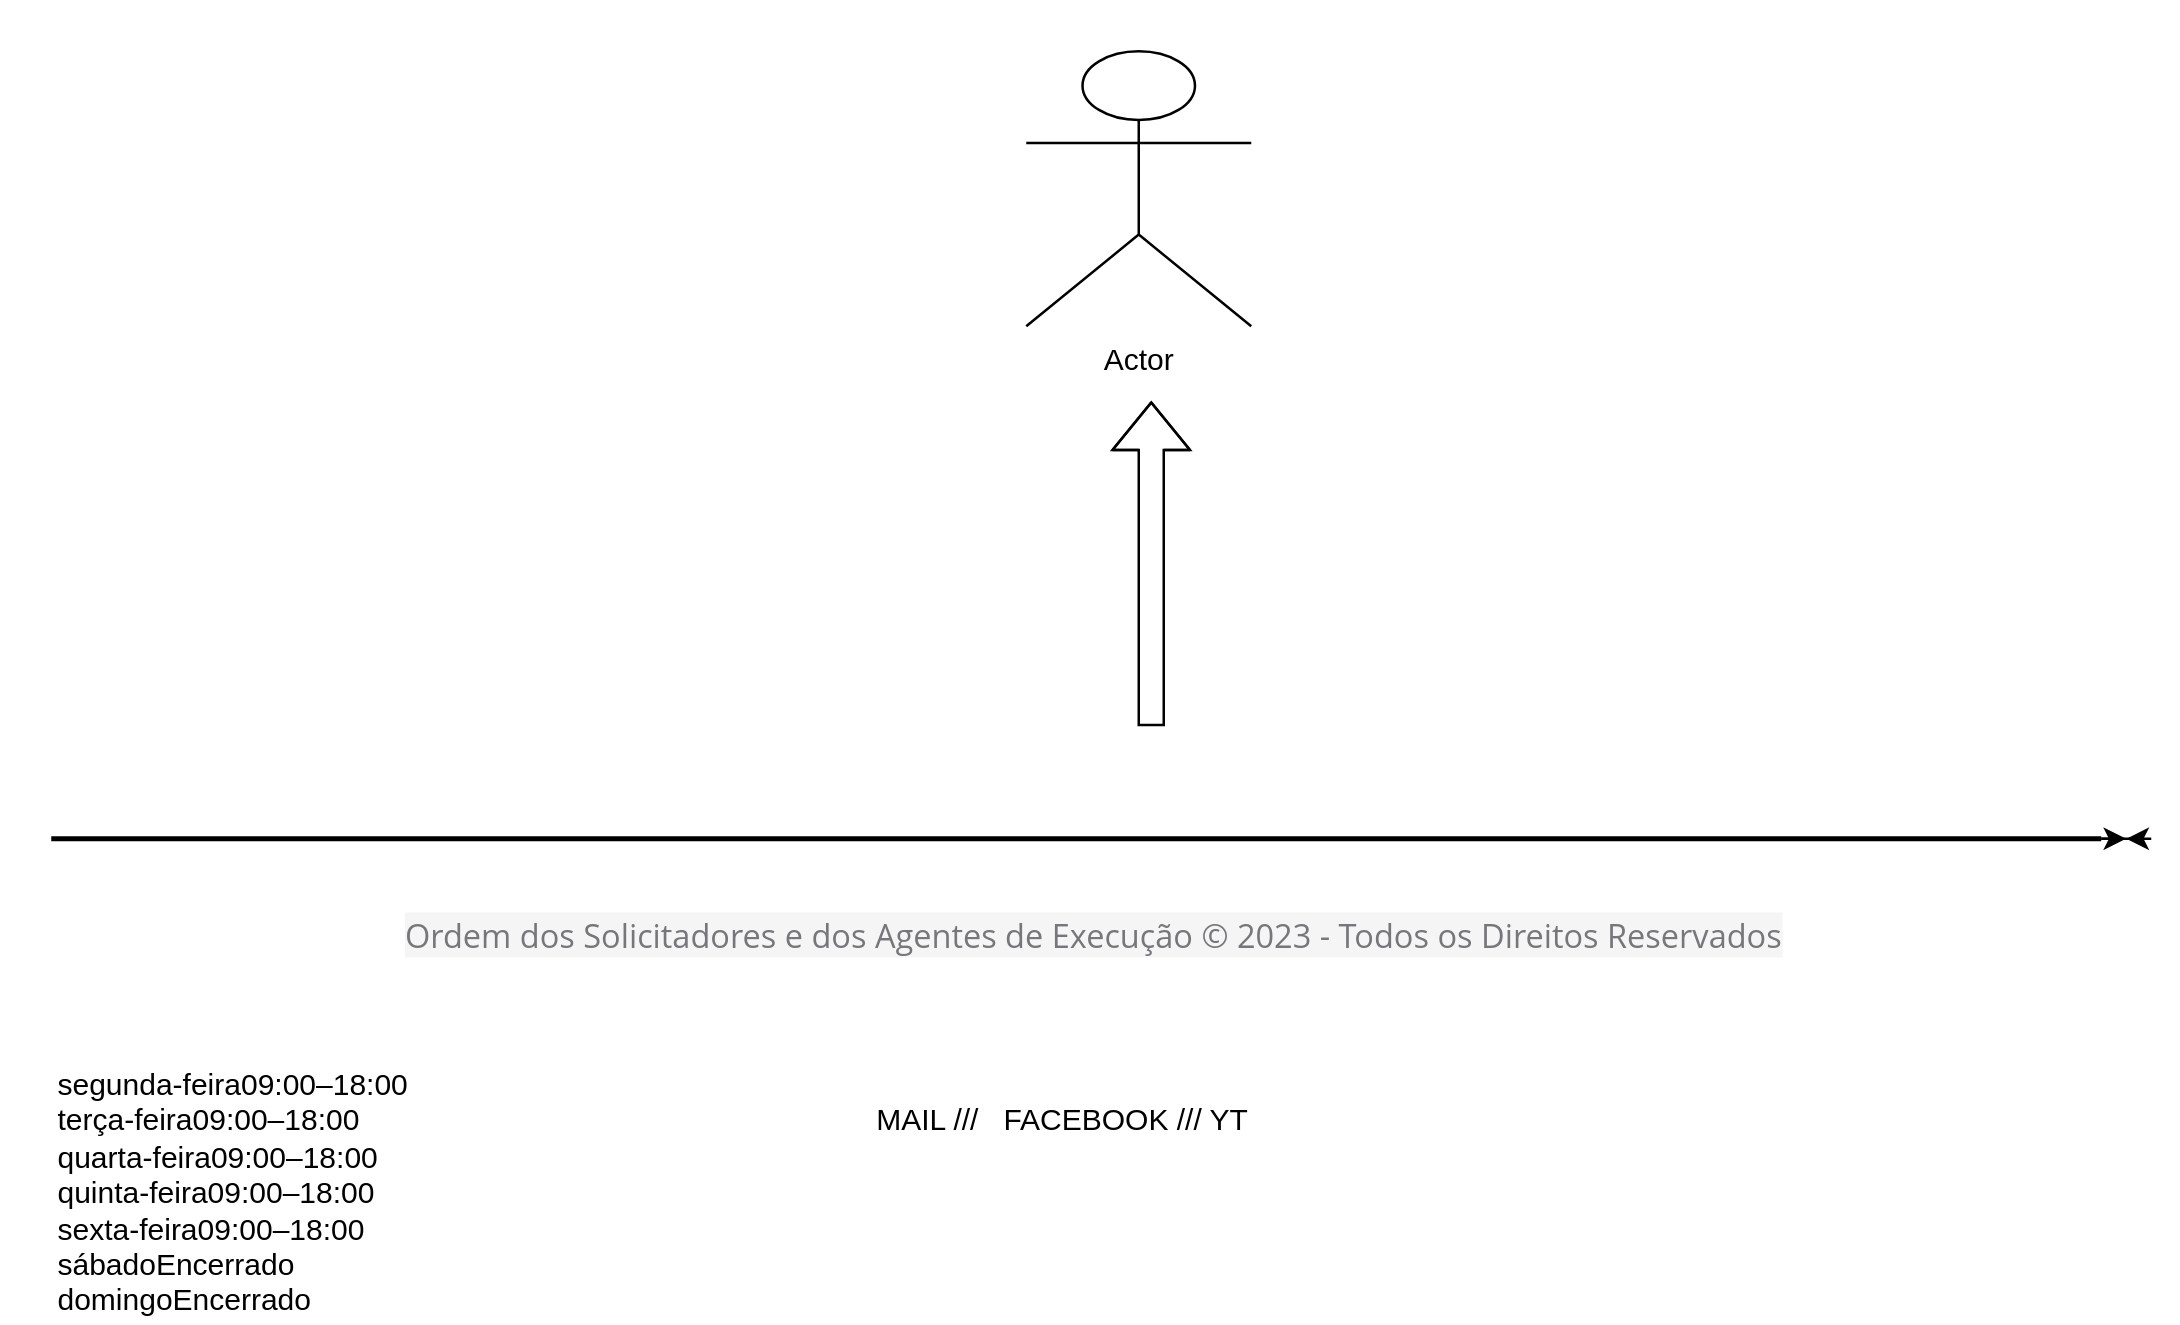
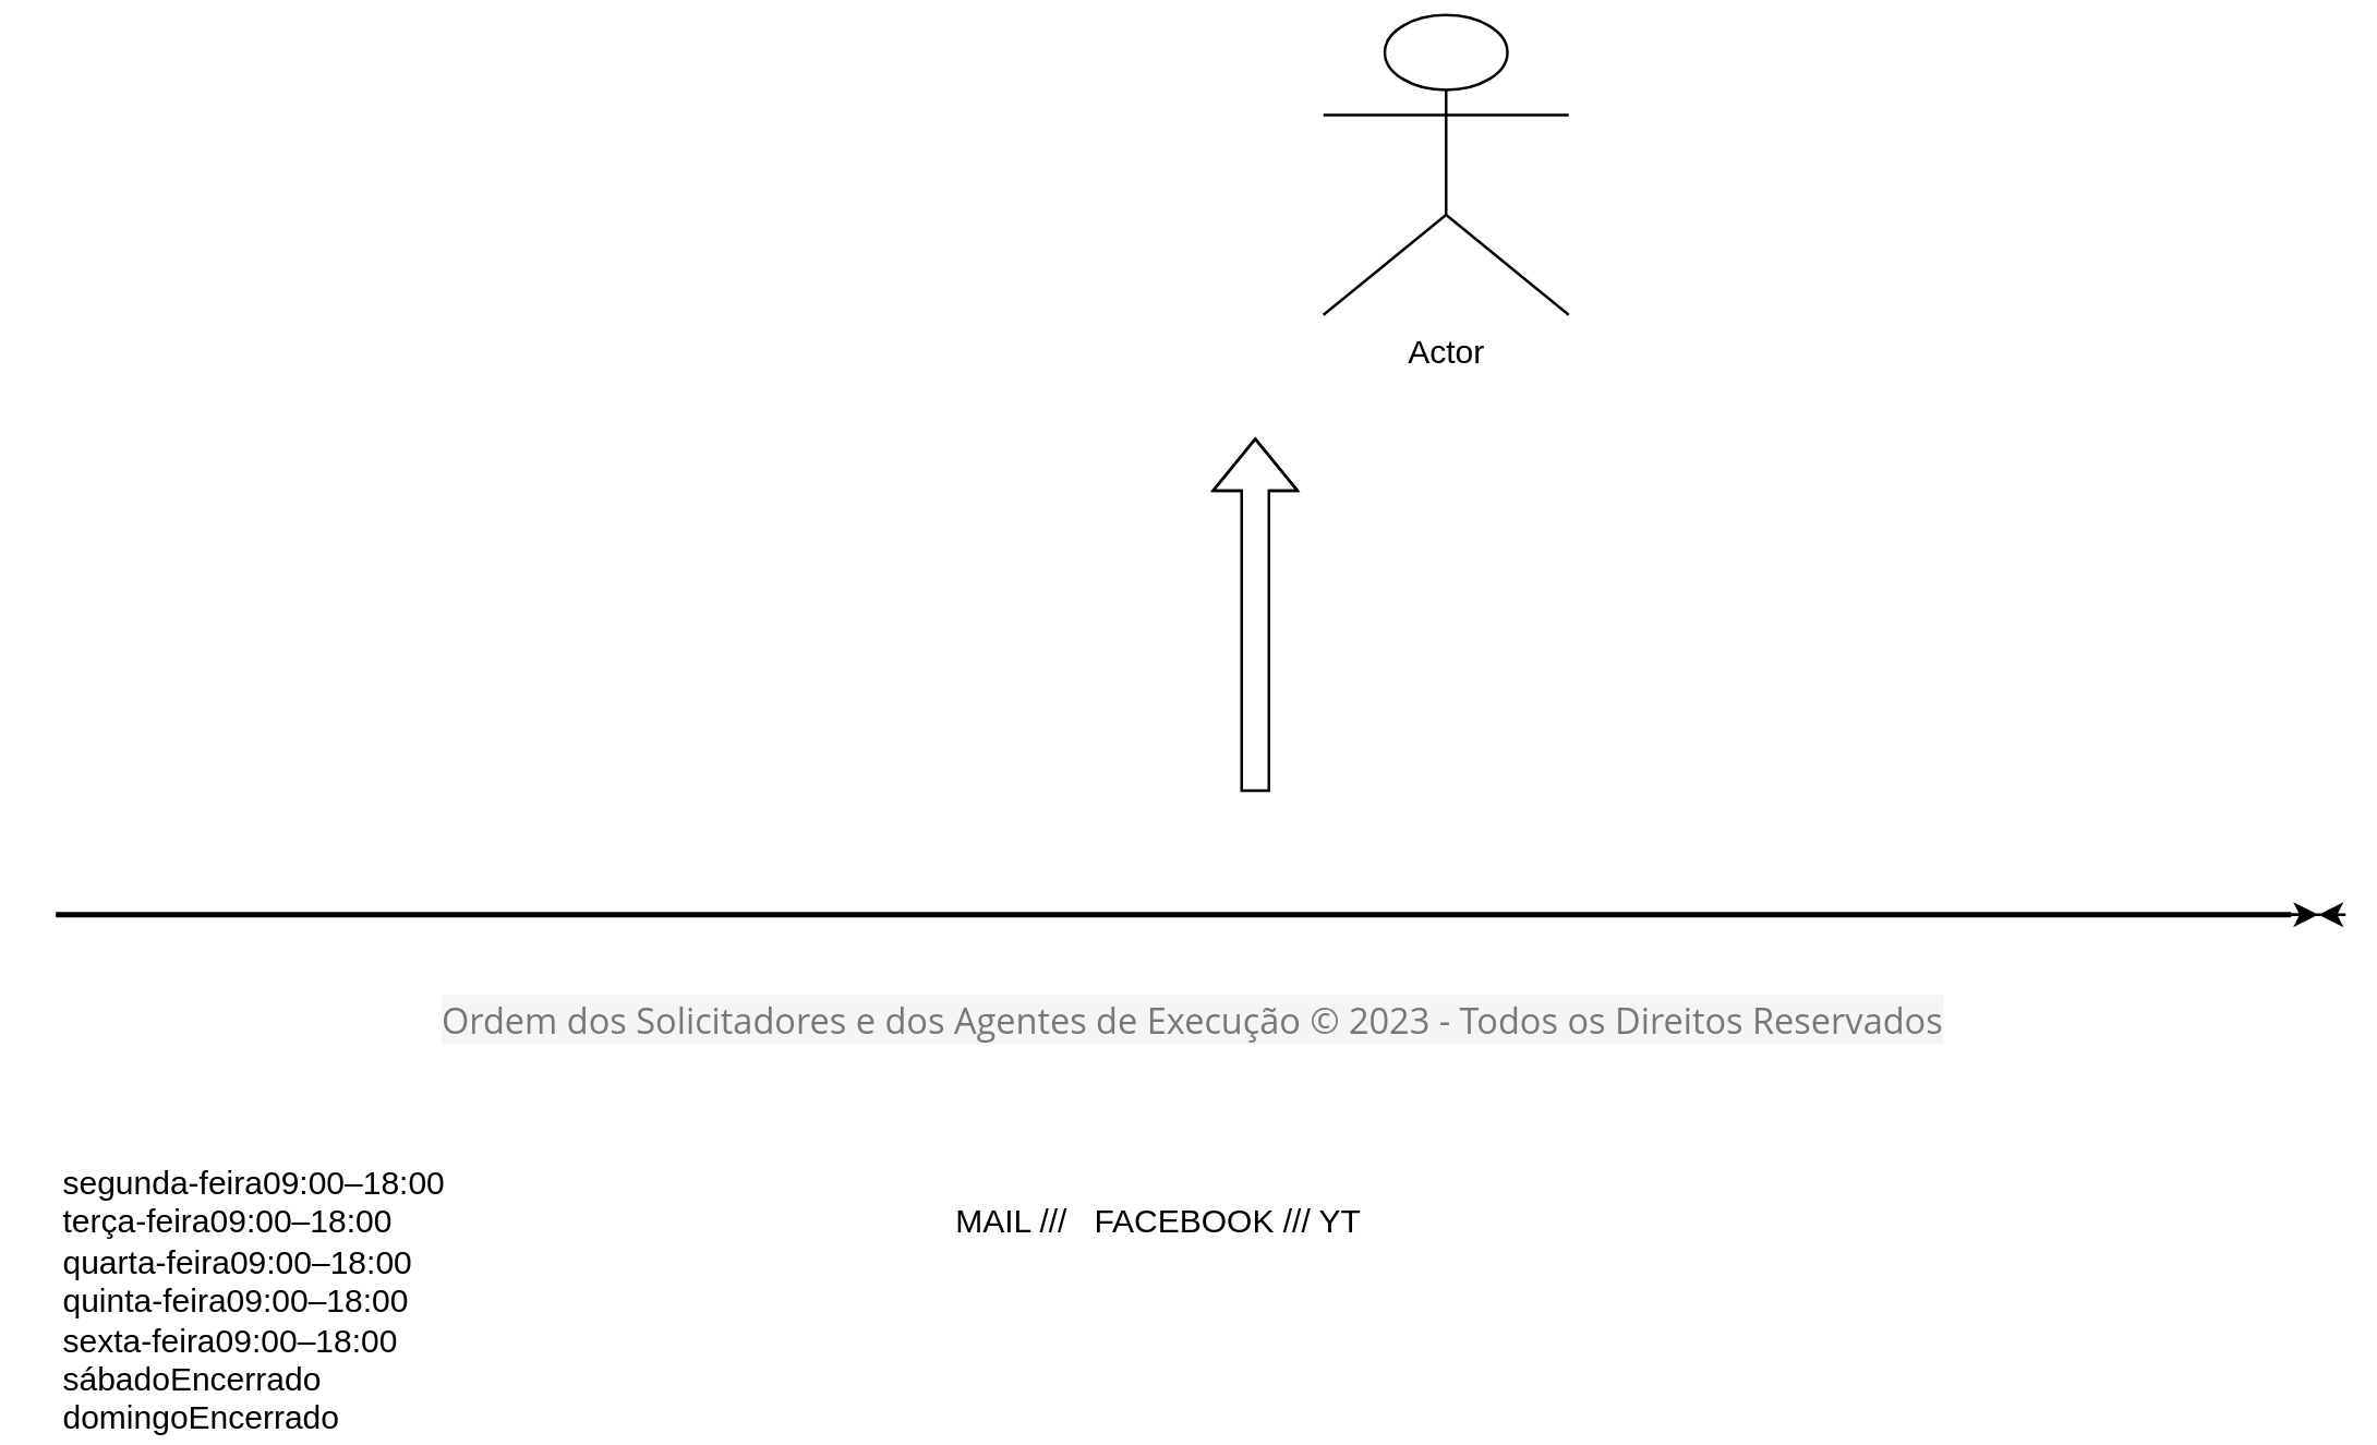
- <mxCell id="6" value="Actor" style="shape=umlActor;verticalLabelPosition=bottom;verticalAlign=top;html=1;direction=east;" vertex="1" parent="1"><mxGeometry x="410" y="20" width="90" height="110" as="geometry" /></mxCell>
+ <mxCell id="6" value="Actor" style="shape=umlActor;verticalLabelPosition=bottom;verticalAlign=top;html=1;direction=east;" vertex="1" parent="1"><mxGeometry x="485" y="5" width="90" height="110" as="geometry" /></mxCell>
